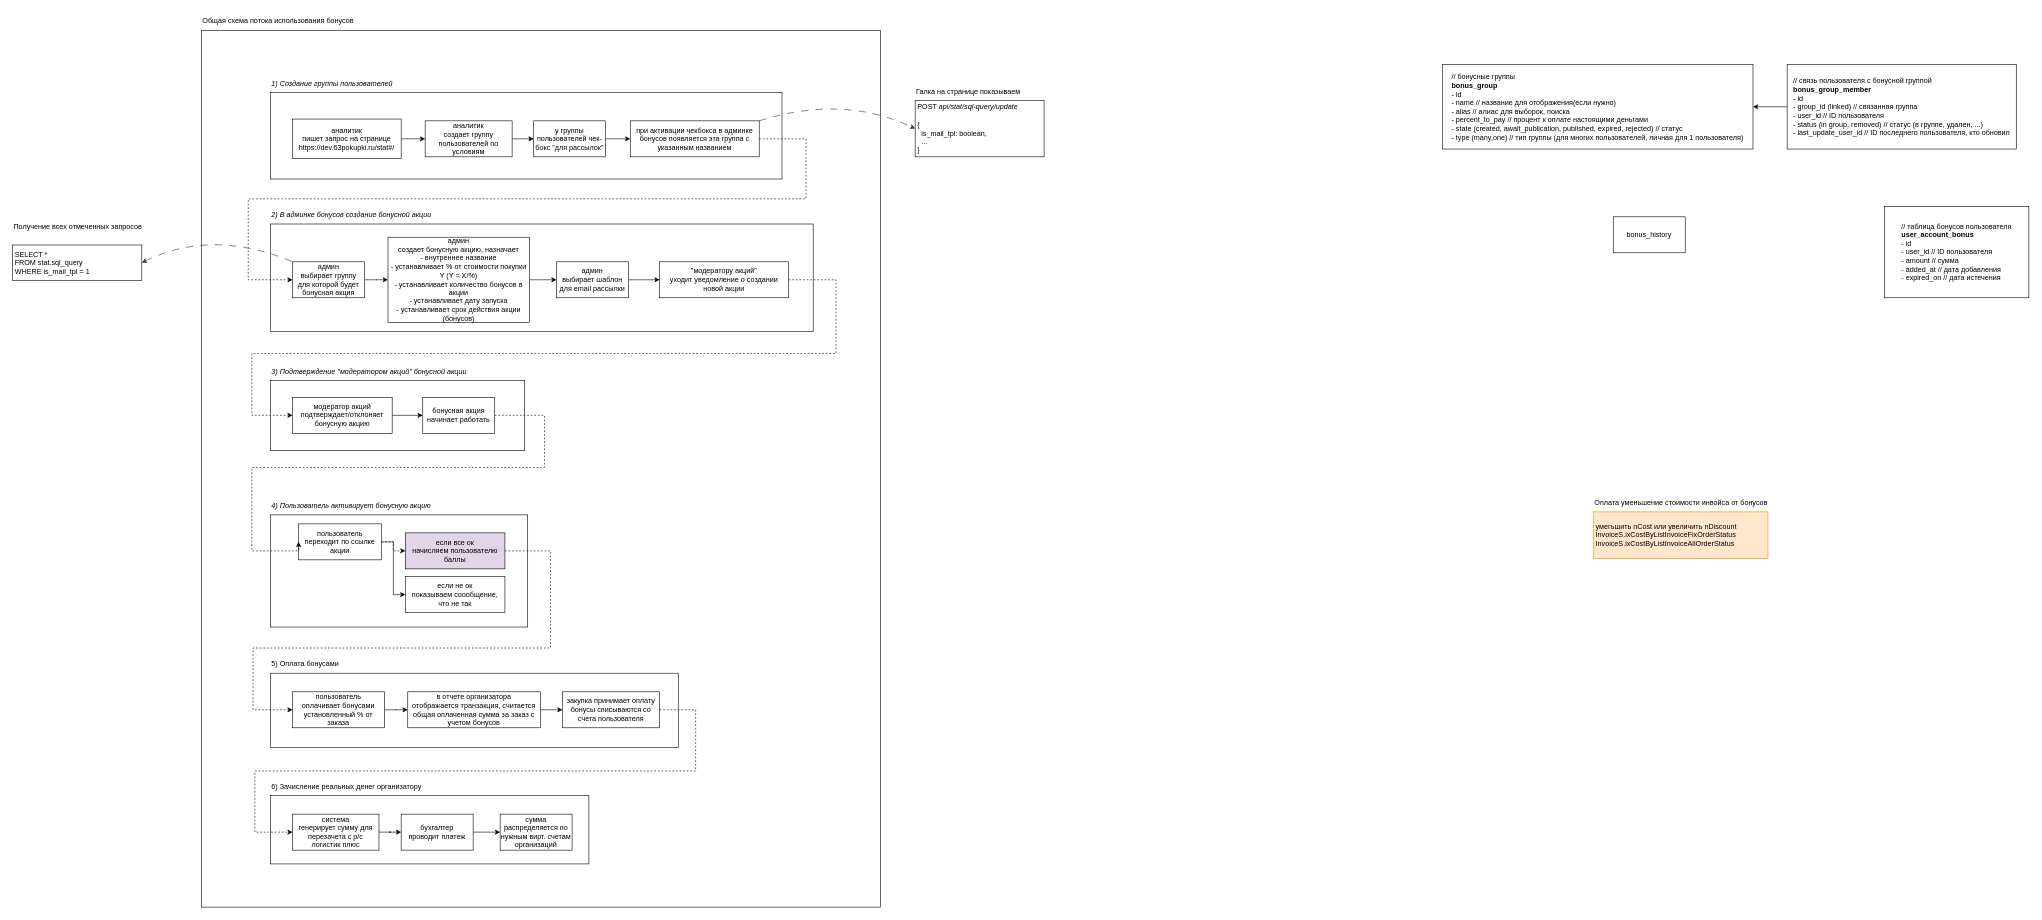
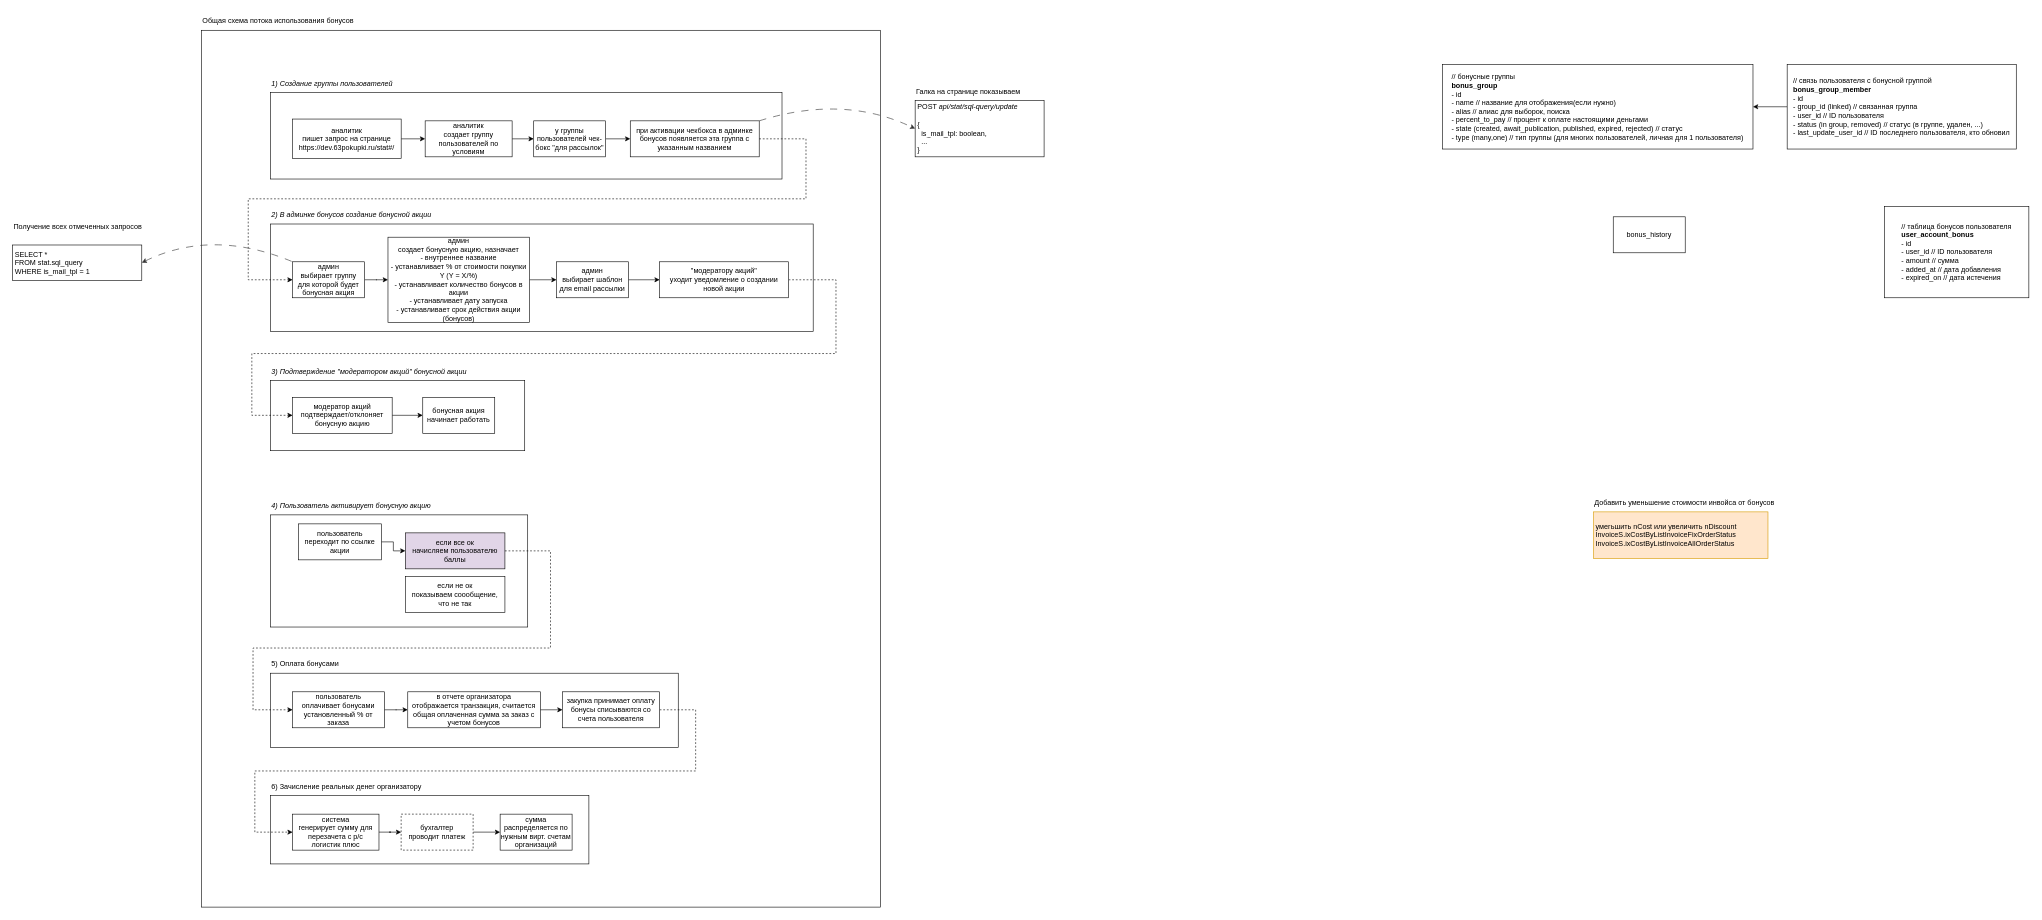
- <mxCell id="38" style="edgeStyle=orthogonalEdgeStyle;rounded=0;orthogonalLoop=1;jettySize=auto;html=1;entryX=0;entryY=0.5;entryDx=0;entryDy=0;dashed=1;" parent="1" source="32" target="37" edge="1"><mxGeometry relative="1" as="geometry"><Array as="points"><mxPoint x="907" y="692" /><mxPoint x="907" y="779" /><mxPoint x="419" y="779" /><mxPoint x="419" y="918" /></Array></mxGeometry></mxCell>
- <mxCell id="65" value="Оплата уменьшение стоимости инвойса от бонусов" style="text;html=1;strokeColor=none;fillColor=none;align=left;verticalAlign=middle;whiteSpace=wrap;rounded=0;" vertex="1" parent="1"><mxGeometry x="2656" y="823" width="346" height="30" as="geometry" /></mxCell>
+ <mxCell id="65" value="Добавить уменьшение стоимости инвойса от бонусов" style="text;html=1;strokeColor=none;fillColor=none;align=left;verticalAlign=middle;whiteSpace=wrap;rounded=0;" vertex="1" parent="1"><mxGeometry x="2656" y="823" width="346" height="30" as="geometry" /></mxCell>
- <mxCell id="35" style="edgeStyle=orthogonalEdgeStyle;rounded=0;orthogonalLoop=1;jettySize=auto;html=1;exitX=1;exitY=0.5;exitDx=0;exitDy=0;entryX=0;entryY=0.5;entryDx=0;entryDy=0;dashed=1;" parent="1" source="37" target="39" edge="1"><mxGeometry relative="1" as="geometry" /></mxCell>
+ <mxCell id="35" style="edgeStyle=orthogonalEdgeStyle;rounded=0;orthogonalLoop=1;jettySize=auto;html=1;exitX=1;exitY=0.5;exitDx=0;exitDy=0;entryX=0;entryY=0.5;entryDx=0;entryDy=0;" parent="1" source="37" target="39" edge="1"><mxGeometry relative="1" as="geometry" /></mxCell>
- <mxCell id="36" style="edgeStyle=orthogonalEdgeStyle;rounded=0;orthogonalLoop=1;jettySize=auto;html=1;entryX=0;entryY=0.5;entryDx=0;entryDy=0;" parent="1" source="37" target="40" edge="1"><mxGeometry relative="1" as="geometry" /></mxCell>
- <mxCell id="55" value="бухгалтер&lt;br&gt;проводит платеж" style="rounded=0;whiteSpace=wrap;html=1;" parent="1" vertex="1"><mxGeometry x="668" y="1357" width="120" height="60" as="geometry" /></mxCell>
+ <mxCell id="55" value="бухгалтер&lt;br&gt;проводит платеж" style="rounded=0;whiteSpace=wrap;html=1;dashed=1;" parent="1" vertex="1"><mxGeometry x="668" y="1357" width="120" height="60" as="geometry" /></mxCell>
